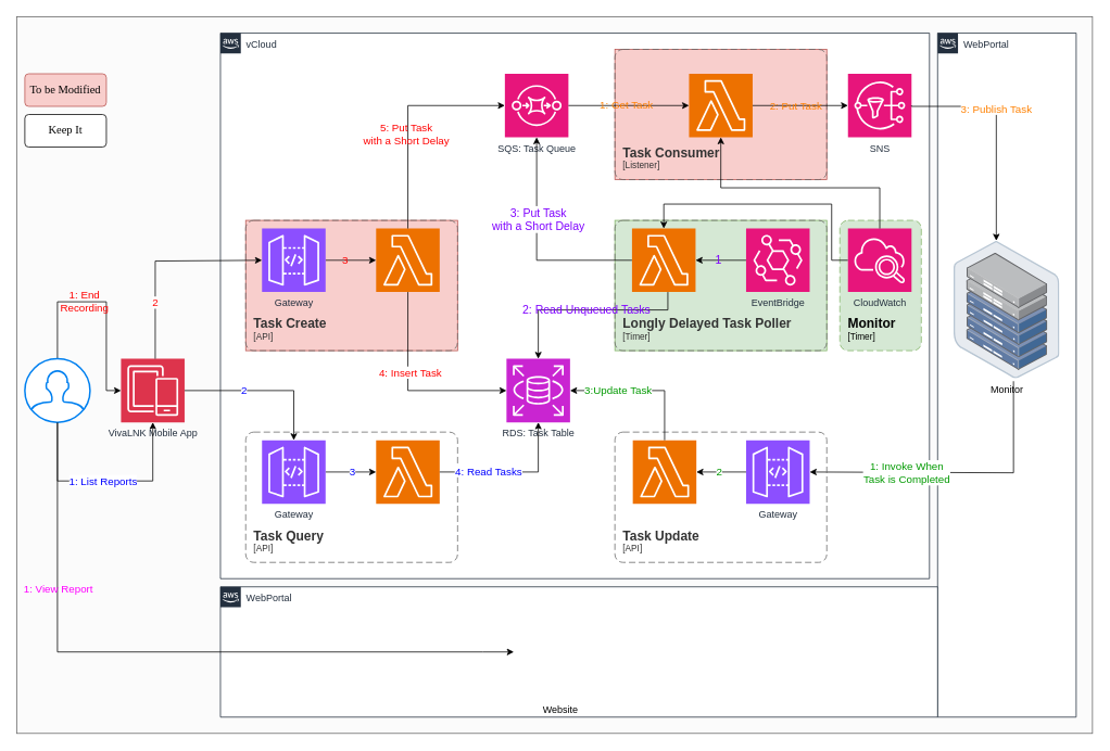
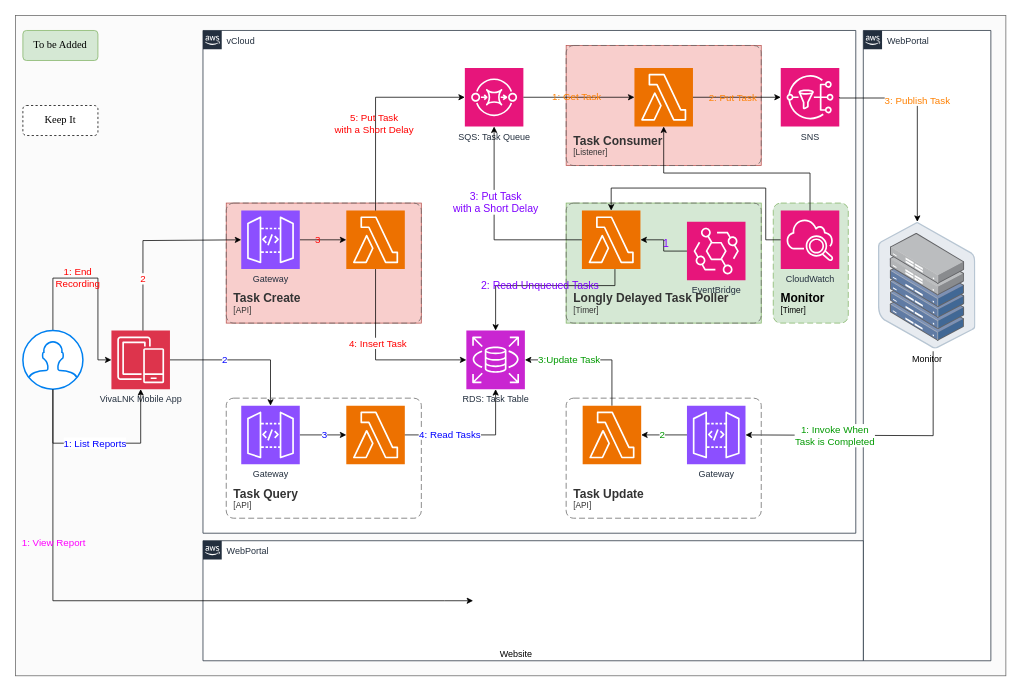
+ <mxCell id="75" value="&lt;font face=&quot;Georgia&quot; style=&quot;font-size: 14px;&quot;&gt;To be Added&lt;/font&gt;" style="rounded=1;whiteSpace=wrap;html=1;fillColor=#d5e8d4;strokeColor=#82b366;arcSize=12;" parent="74" vertex="1"><mxGeometry width="100" height="40" as="geometry" /></mxCell>
- <mxCell id="76" value="&lt;font face=&quot;Georgia&quot; style=&quot;font-size: 14px;&quot;&gt;To be Modified&lt;/font&gt;" style="rounded=1;whiteSpace=wrap;html=1;fillColor=#f8cecc;strokeColor=#b85450;arcSize=12;" parent="74" vertex="1"><mxGeometry y="50" width="100" height="40" as="geometry" /></mxCell>
- <mxCell id="77" value="&lt;font face=&quot;Georgia&quot; style=&quot;font-size: 14px;&quot;&gt;Keep It&lt;/font&gt;" style="rounded=1;whiteSpace=wrap;html=1;arcSize=12;" parent="74" vertex="1"><mxGeometry y="100" width="100" height="40" as="geometry" /></mxCell>
+ <mxCell id="77" value="&lt;font face=&quot;Georgia&quot; style=&quot;font-size: 14px;&quot;&gt;Keep It&lt;/font&gt;" style="rounded=1;whiteSpace=wrap;html=1;arcSize=12;dashed=1;" parent="74" vertex="1"><mxGeometry y="100" width="100" height="40" as="geometry" /></mxCell>
- <mxCell id="22" value="EventBridge" style="sketch=0;points=[[0,0,0],[0.25,0,0],[0.5,0,0],[0.75,0,0],[1,0,0],[0,1,0],[0.25,1,0],[0.5,1,0],[0.75,1,0],[1,1,0],[0,0.25,0],[0,0.5,0],[0,0.75,0],[1,0.25,0],[1,0.5,0],[1,0.75,0]];outlineConnect=0;fontColor=#232F3E;fillColor=#E7157B;strokeColor=#ffffff;dashed=0;verticalLabelPosition=bottom;verticalAlign=top;align=center;html=1;fontSize=12;fontStyle=0;aspect=fixed;shape=mxgraph.aws4.resourceIcon;resIcon=mxgraph.aws4.eventbridge;" parent="19" vertex="1"><mxGeometry x="161" y="10" width="78" height="78" as="geometry" /></mxCell>
+ <mxCell id="22" value="EventBridge" style="sketch=0;points=[[0,0,0],[0.25,0,0],[0.5,0,0],[0.75,0,0],[1,0,0],[0,1,0],[0.25,1,0],[0.5,1,0],[0.75,1,0],[1,1,0],[0,0.25,0],[0,0.5,0],[0,0.75,0],[1,0.25,0],[1,0.5,0],[1,0.75,0]];outlineConnect=0;fontColor=#232F3E;fillColor=#E7157B;strokeColor=#ffffff;dashed=0;verticalLabelPosition=bottom;verticalAlign=top;align=center;html=1;fontSize=12;fontStyle=0;aspect=fixed;shape=mxgraph.aws4.resourceIcon;resIcon=mxgraph.aws4.eventbridge;" parent="19" vertex="1"><mxGeometry x="161" y="25" width="78" height="78" as="geometry" /></mxCell>
